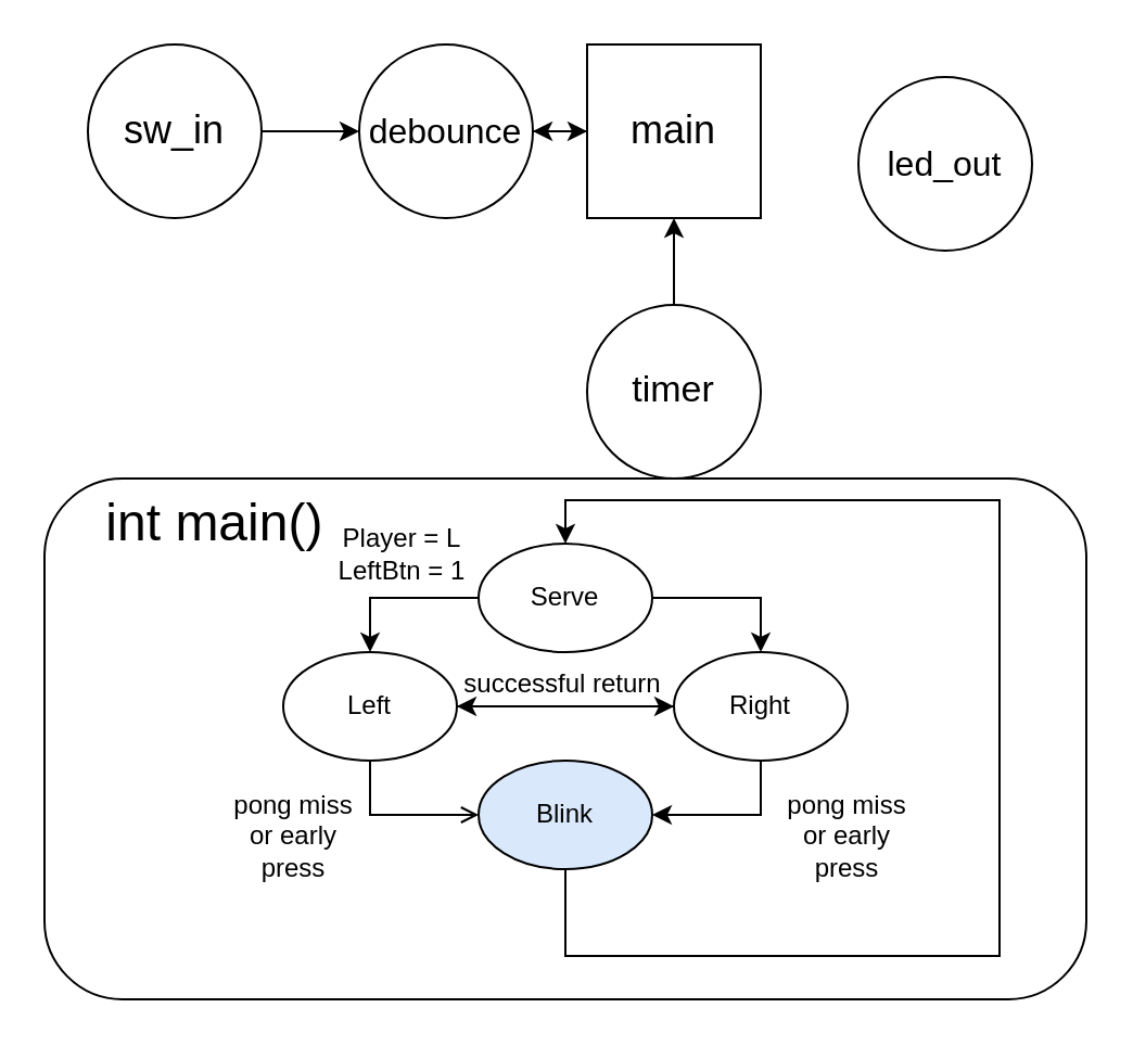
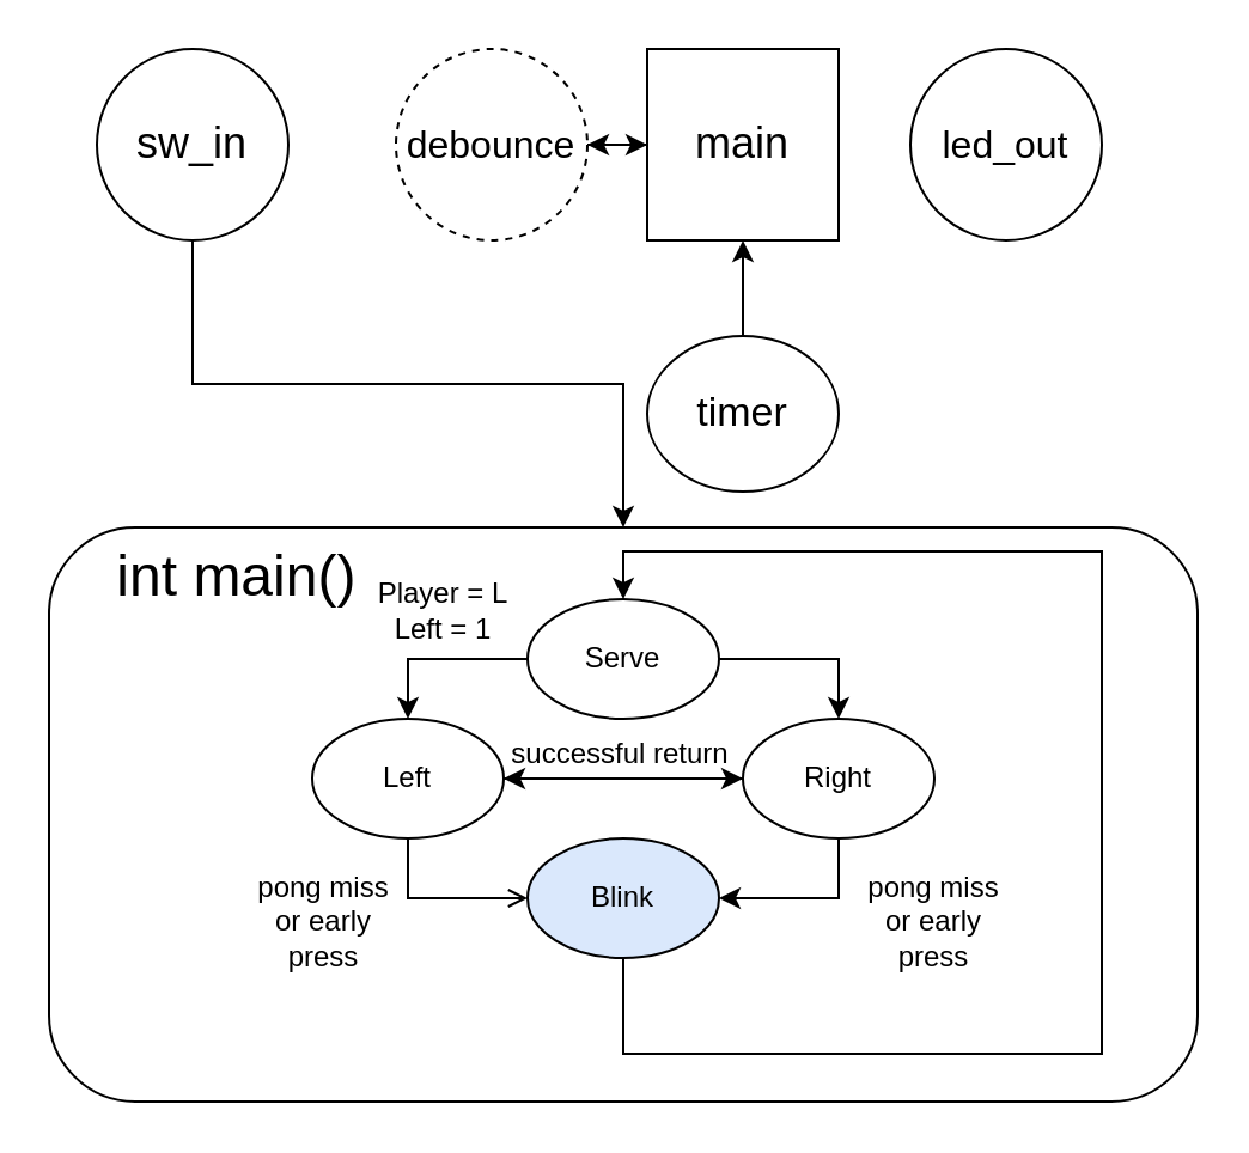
- <mxCell id="2" style="edgeStyle=orthogonalEdgeStyle;rounded=0;orthogonalLoop=1;jettySize=auto;html=1;" edge="1" parent="1" source="3" target="5"><mxGeometry relative="1" as="geometry"><mxPoint x="210" y="60" as="targetPoint" /></mxGeometry></mxCell>
+ <mxCell id="2" style="edgeStyle=orthogonalEdgeStyle;rounded=0;orthogonalLoop=1;jettySize=auto;html=1;" edge="1" parent="1" source="3" target="11"><mxGeometry relative="1" as="geometry"><mxPoint x="210" y="60" as="targetPoint" /></mxGeometry></mxCell>
- <mxCell id="5" value="&lt;font style=&quot;font-size: 16px;&quot;&gt;debounce&lt;/font&gt;" style="ellipse;whiteSpace=wrap;html=1;aspect=fixed;" vertex="1" parent="1"><mxGeometry x="165" y="20" width="80" height="80" as="geometry" /></mxCell>
+ <mxCell id="5" value="&lt;font style=&quot;font-size: 16px;&quot;&gt;debounce&lt;/font&gt;" style="ellipse;whiteSpace=wrap;html=1;aspect=fixed;dashed=1;" vertex="1" parent="1"><mxGeometry x="165" y="20" width="80" height="80" as="geometry" /></mxCell>
- <mxCell id="8" value="&lt;font style=&quot;font-size: 16px;&quot;&gt;led_out&lt;/font&gt;" style="ellipse;whiteSpace=wrap;html=1;" vertex="1" parent="1"><mxGeometry x="395" y="35" width="80" height="80" as="geometry" /></mxCell>
+ <mxCell id="8" value="&lt;font style=&quot;font-size: 16px;&quot;&gt;led_out&lt;/font&gt;" style="ellipse;whiteSpace=wrap;html=1;" vertex="1" parent="1"><mxGeometry x="380" y="20" width="80" height="80" as="geometry" /></mxCell>
- <mxCell id="10" value="&lt;font style=&quot;font-size: 17px;&quot;&gt;timer&lt;/font&gt;" style="ellipse;whiteSpace=wrap;html=1;aspect=fixed;" vertex="1" parent="1"><mxGeometry x="270" y="140" width="80" height="80" as="geometry" /></mxCell>
+ <mxCell id="10" value="&lt;font style=&quot;font-size: 17px;&quot;&gt;timer&lt;/font&gt;" style="ellipse;whiteSpace=wrap;html=1;aspect=fixed;" vertex="1" parent="1"><mxGeometry x="270" y="140" width="80" height="65" as="geometry" /></mxCell>
- <mxCell id="24" value="Player = L&lt;div&gt;LeftBtn = 1&lt;/div&gt;" style="text;html=1;align=center;verticalAlign=middle;whiteSpace=wrap;rounded=0;" vertex="1" parent="1"><mxGeometry x="150" y="240" width="70" height="30" as="geometry" /></mxCell>
+ <mxCell id="24" value="Player = L&lt;div&gt;Left = 1&lt;/div&gt;" style="text;html=1;align=center;verticalAlign=middle;whiteSpace=wrap;rounded=0;" vertex="1" parent="1"><mxGeometry x="150" y="240" width="70" height="30" as="geometry" /></mxCell>
